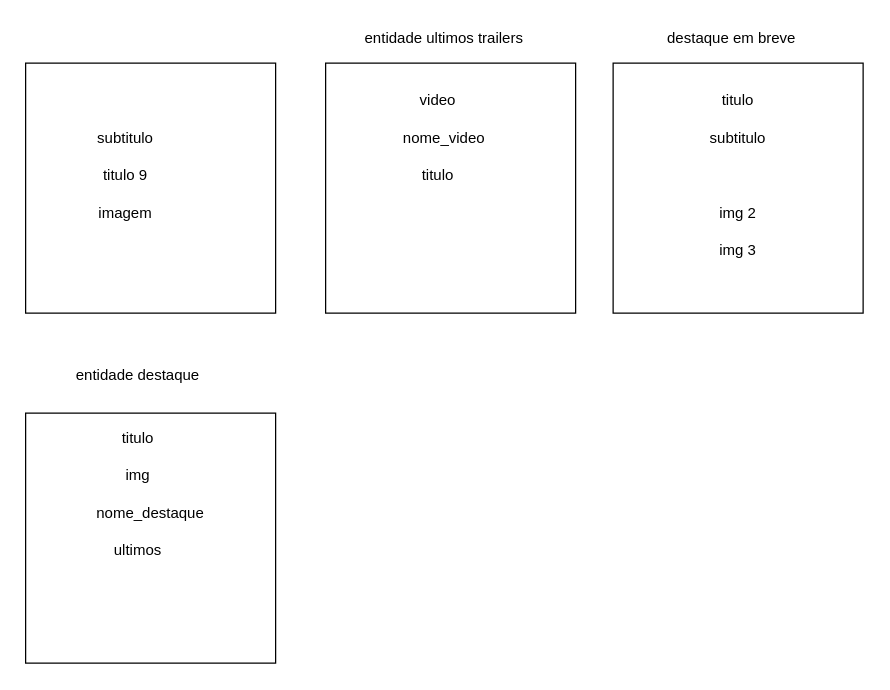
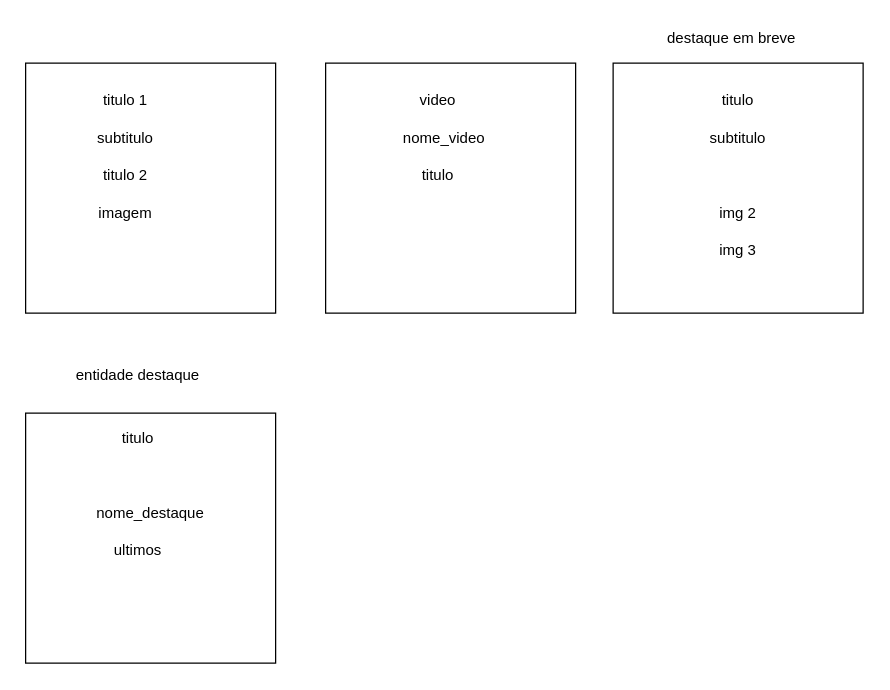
- <mxCell id="8" value="entidade ultimos trailers" style="text;html=1;strokeColor=none;fillColor=none;align=center;verticalAlign=middle;whiteSpace=wrap;rounded=0;" vertex="1" parent="1"><mxGeometry x="280" y="20" width="150" height="20" as="geometry" /></mxCell>
+ <mxCell id="3" value="titulo 1" style="text;html=1;strokeColor=none;fillColor=none;align=center;verticalAlign=middle;whiteSpace=wrap;rounded=0;" vertex="1" parent="1"><mxGeometry x="80" y="70" width="40" height="20" as="geometry" /></mxCell>
- <mxCell id="5" value="titulo 9" style="text;html=1;strokeColor=none;fillColor=none;align=center;verticalAlign=middle;whiteSpace=wrap;rounded=0;" vertex="1" parent="1"><mxGeometry x="80" y="130" width="40" height="20" as="geometry" /></mxCell>
+ <mxCell id="5" value="titulo 2" style="text;html=1;strokeColor=none;fillColor=none;align=center;verticalAlign=middle;whiteSpace=wrap;rounded=0;" vertex="1" parent="1"><mxGeometry x="80" y="130" width="40" height="20" as="geometry" /></mxCell>
- <mxCell id="21" value="img" style="text;html=1;strokeColor=none;fillColor=none;align=center;verticalAlign=middle;whiteSpace=wrap;rounded=0;" vertex="1" parent="1"><mxGeometry x="90" y="370" width="40" height="20" as="geometry" /></mxCell>
